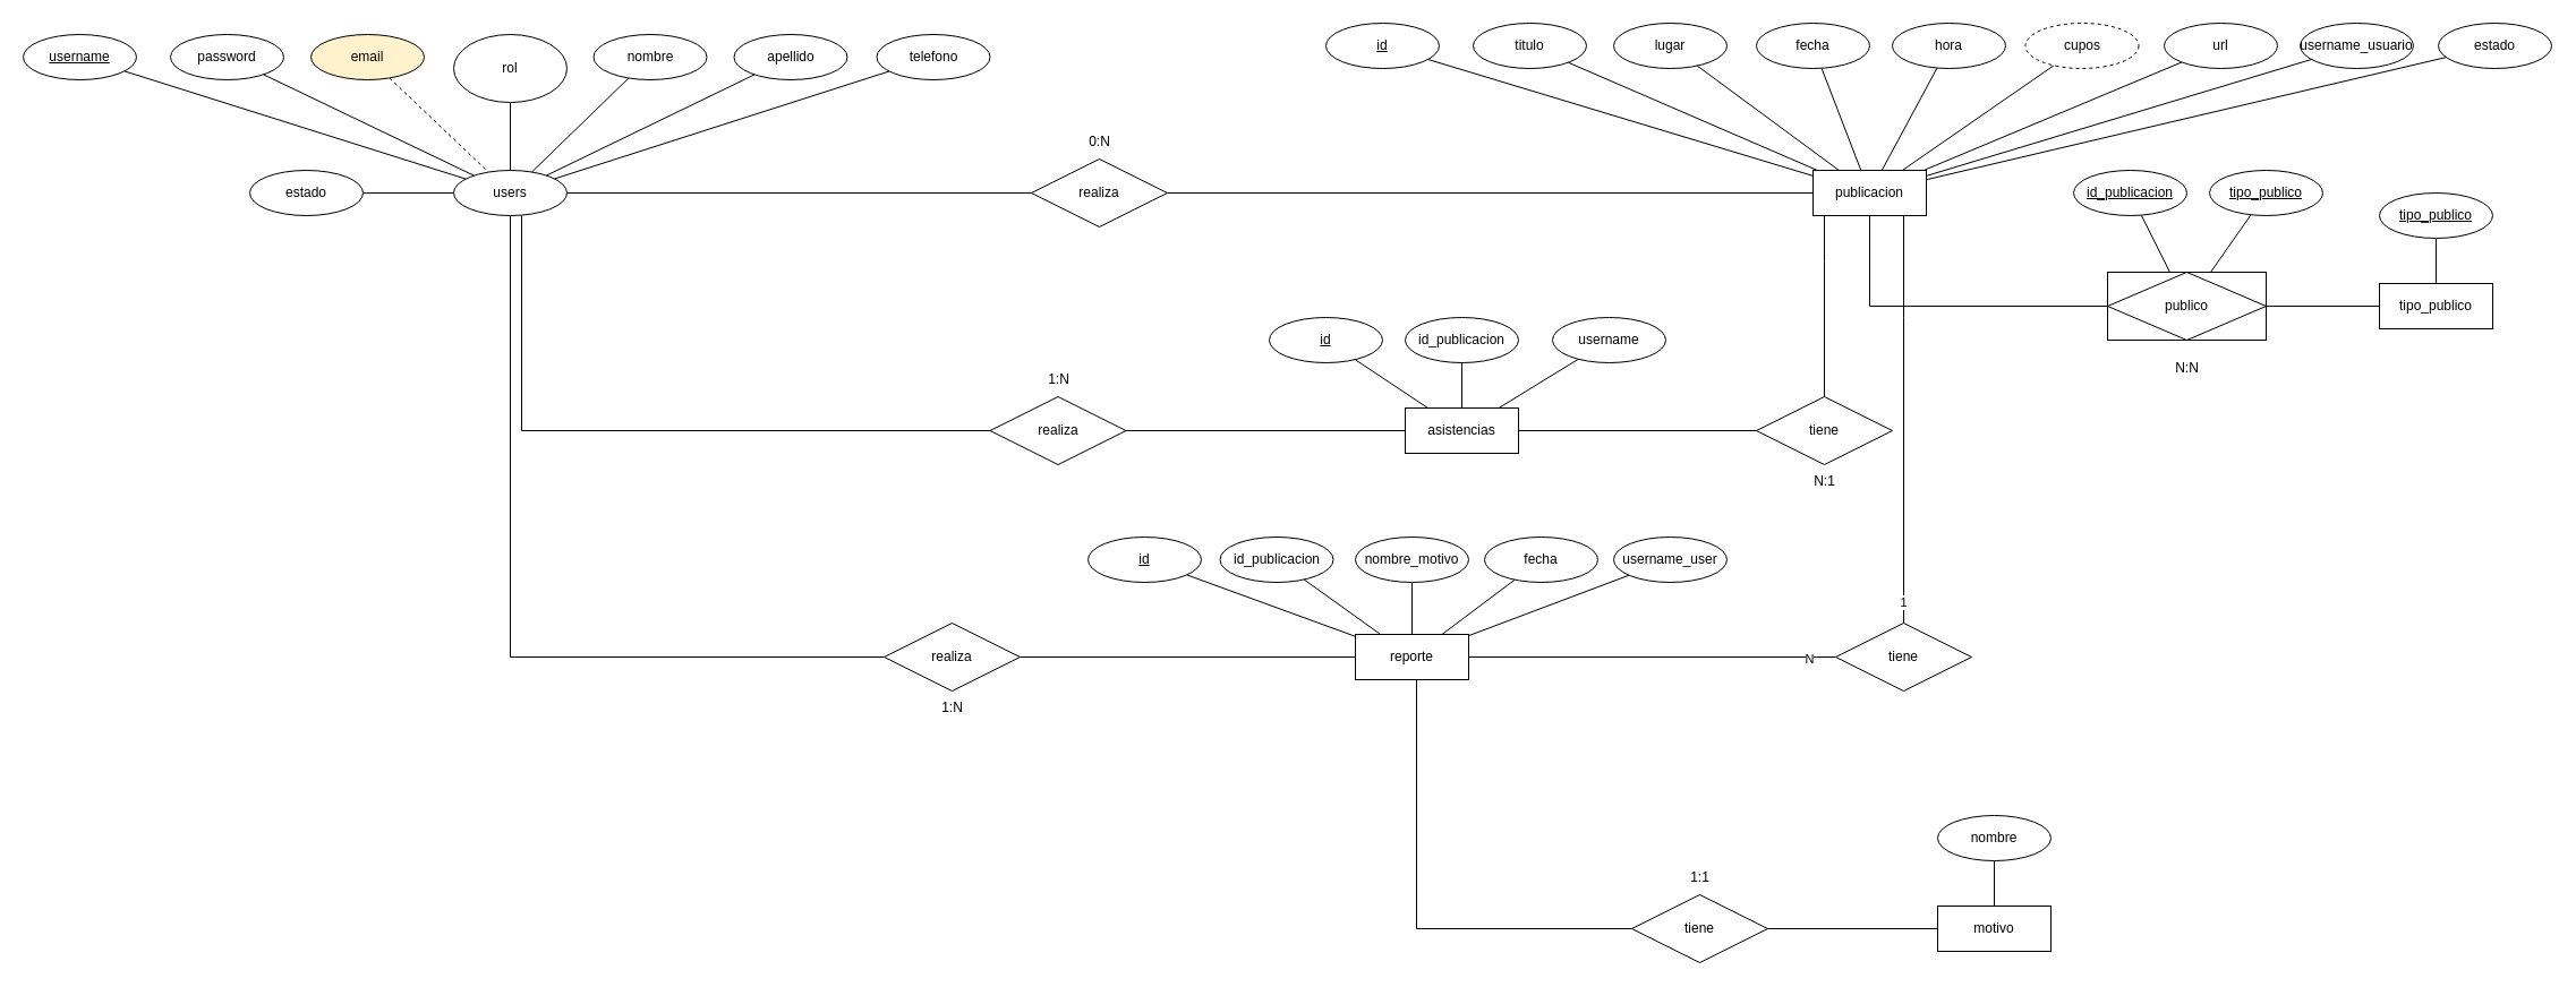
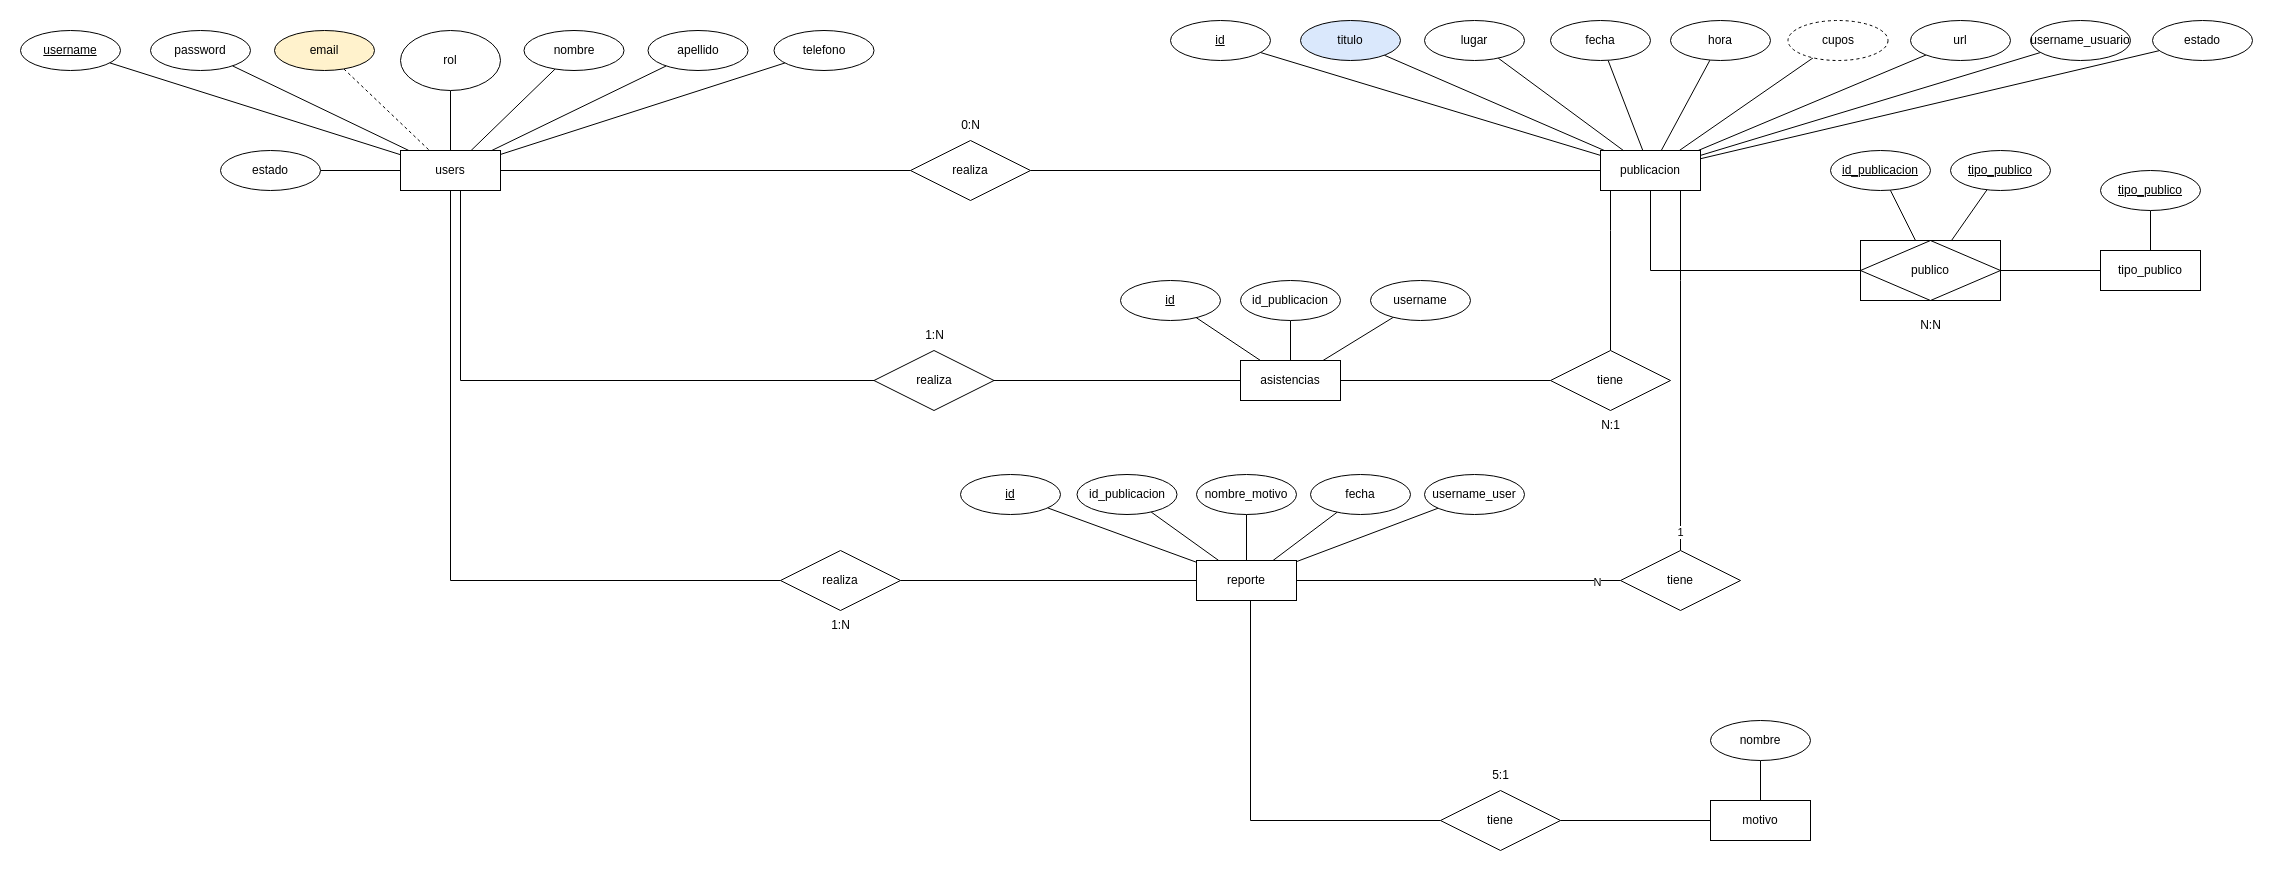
- <mxCell id="27" value="titulo" style="ellipse;whiteSpace=wrap;html=1;align=center;fontStyle=0" parent="1" vertex="1"><mxGeometry x="1300" y="20" width="100" height="40" as="geometry" /></mxCell>
+ <mxCell id="27" value="titulo" style="ellipse;whiteSpace=wrap;html=1;align=center;fontStyle=0;fillColor=#dae8fc;" parent="1" vertex="1"><mxGeometry x="1300" y="20" width="100" height="40" as="geometry" /></mxCell>
- <mxCell id="6" value="users" style="ellipse;whiteSpace=wrap;html=1;align=center;" parent="1" vertex="1"><mxGeometry x="400" y="150" width="100" height="40" as="geometry" /></mxCell>
+ <mxCell id="6" value="users" style="whiteSpace=wrap;html=1;align=center;" parent="1" vertex="1"><mxGeometry x="400" y="150" width="100" height="40" as="geometry" /></mxCell>
- <mxCell id="92" value="1:1" style="text;html=1;align=center;verticalAlign=middle;resizable=0;points=[];autosize=1;strokeColor=none;fillColor=none;" vertex="1" parent="1"><mxGeometry x="1480" y="760" width="40" height="30" as="geometry" /></mxCell>
+ <mxCell id="92" value="5:1" style="text;html=1;align=center;verticalAlign=middle;resizable=0;points=[];autosize=1;strokeColor=none;fillColor=none;" vertex="1" parent="1"><mxGeometry x="1480" y="760" width="40" height="30" as="geometry" /></mxCell>
